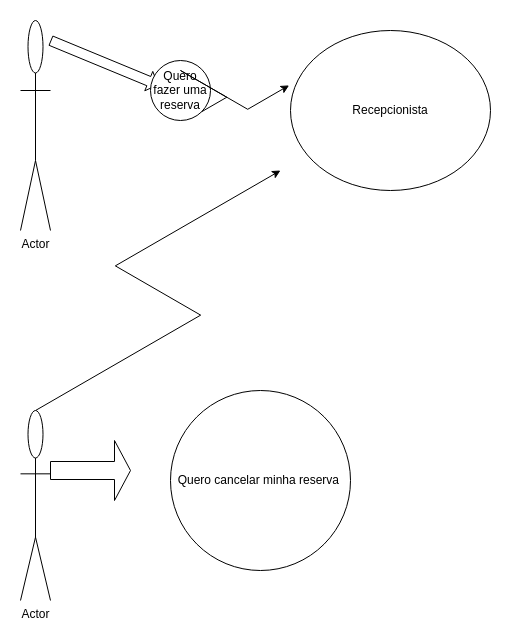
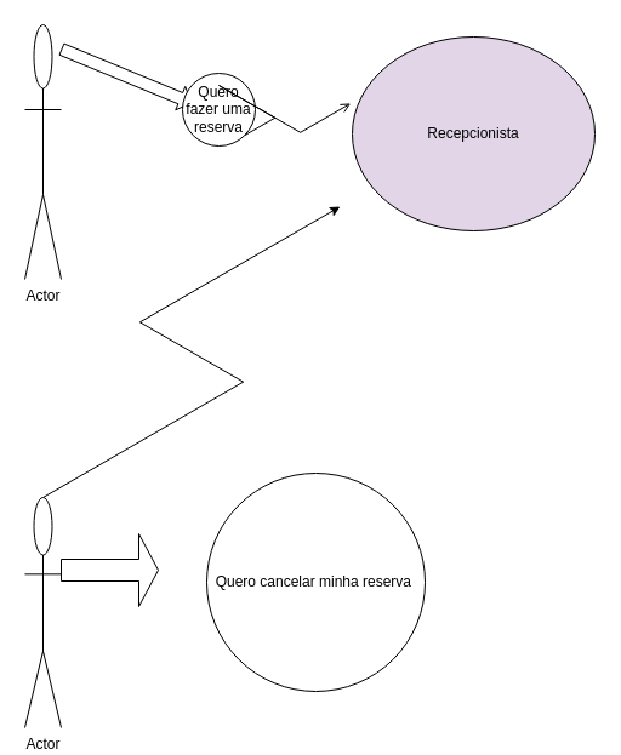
- <mxCell id="9" style="edgeStyle=isometricEdgeStyle;rounded=0;orthogonalLoop=1;jettySize=auto;html=1;exitX=1;exitY=1;exitDx=0;exitDy=0;entryX=-0.007;entryY=0.343;entryDx=0;entryDy=0;entryPerimeter=0;" edge="1" parent="1" source="6" target="2"><mxGeometry relative="1" as="geometry"><Array as="points"><mxPoint x="180" y="70" /></Array></mxGeometry></mxCell>
+ <mxCell id="9" style="edgeStyle=isometricEdgeStyle;rounded=0;orthogonalLoop=1;jettySize=auto;html=1;exitX=1;exitY=1;exitDx=0;exitDy=0;entryX=-0.007;entryY=0.343;entryDx=0;entryDy=0;entryPerimeter=0;endArrow=open;" edge="1" parent="1" source="6" target="2"><mxGeometry relative="1" as="geometry"><Array as="points"><mxPoint x="180" y="70" /></Array></mxGeometry></mxCell>
- <mxCell id="2" value="Recepcionista" style="ellipse;whiteSpace=wrap;html=1;" vertex="1" parent="1"><mxGeometry x="290" y="30" width="200" height="160" as="geometry" /></mxCell>
+ <mxCell id="2" value="Recepcionista" style="ellipse;whiteSpace=wrap;html=1;fillColor=#e1d5e7;" vertex="1" parent="1"><mxGeometry x="290" y="30" width="200" height="160" as="geometry" /></mxCell>
